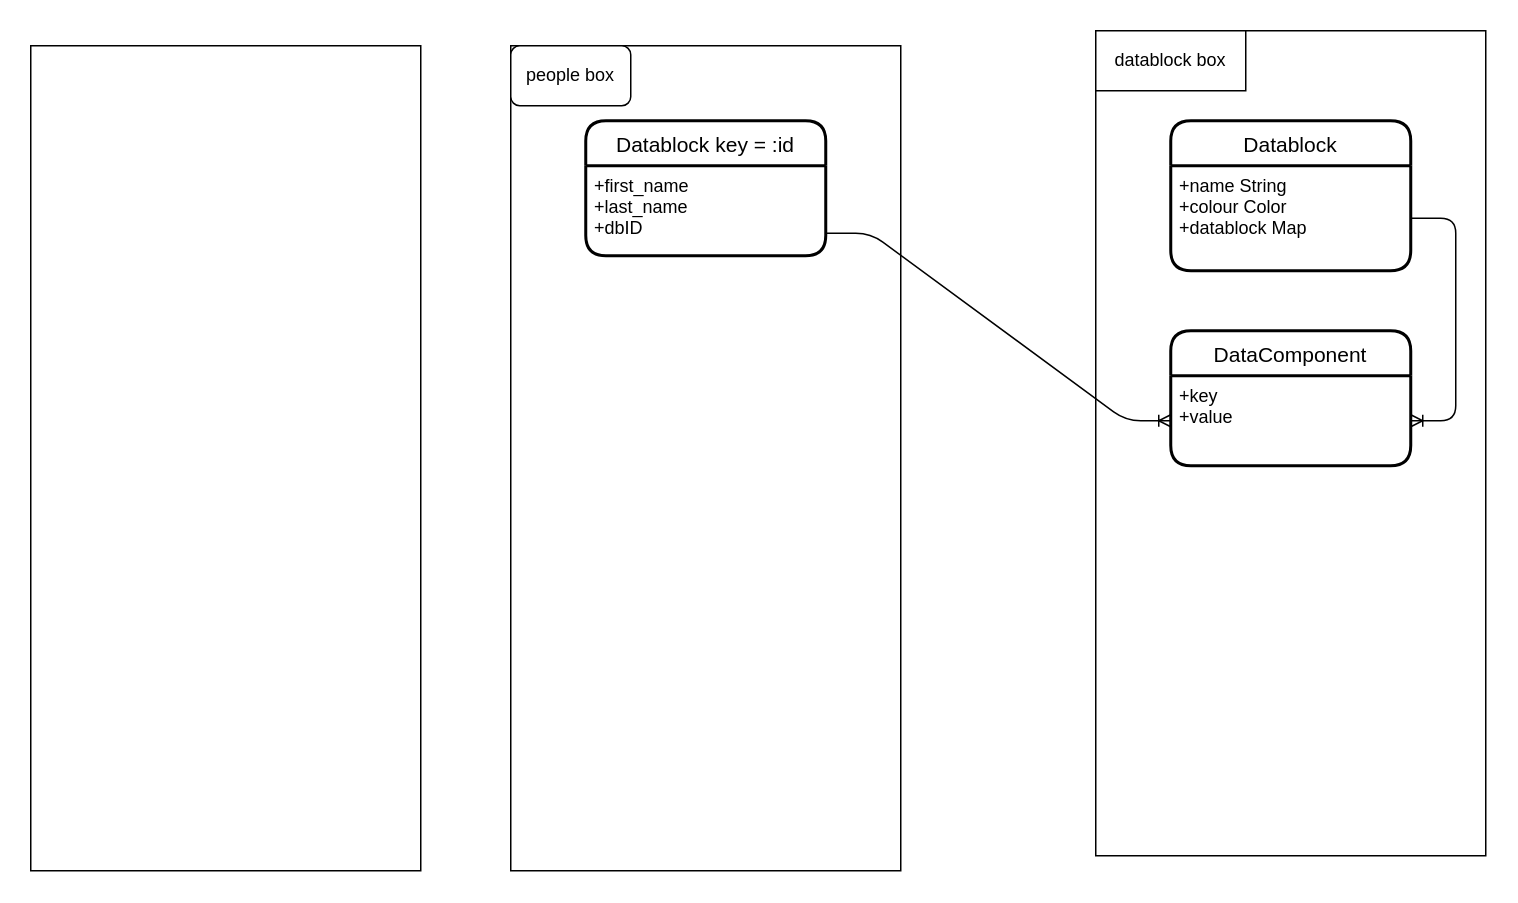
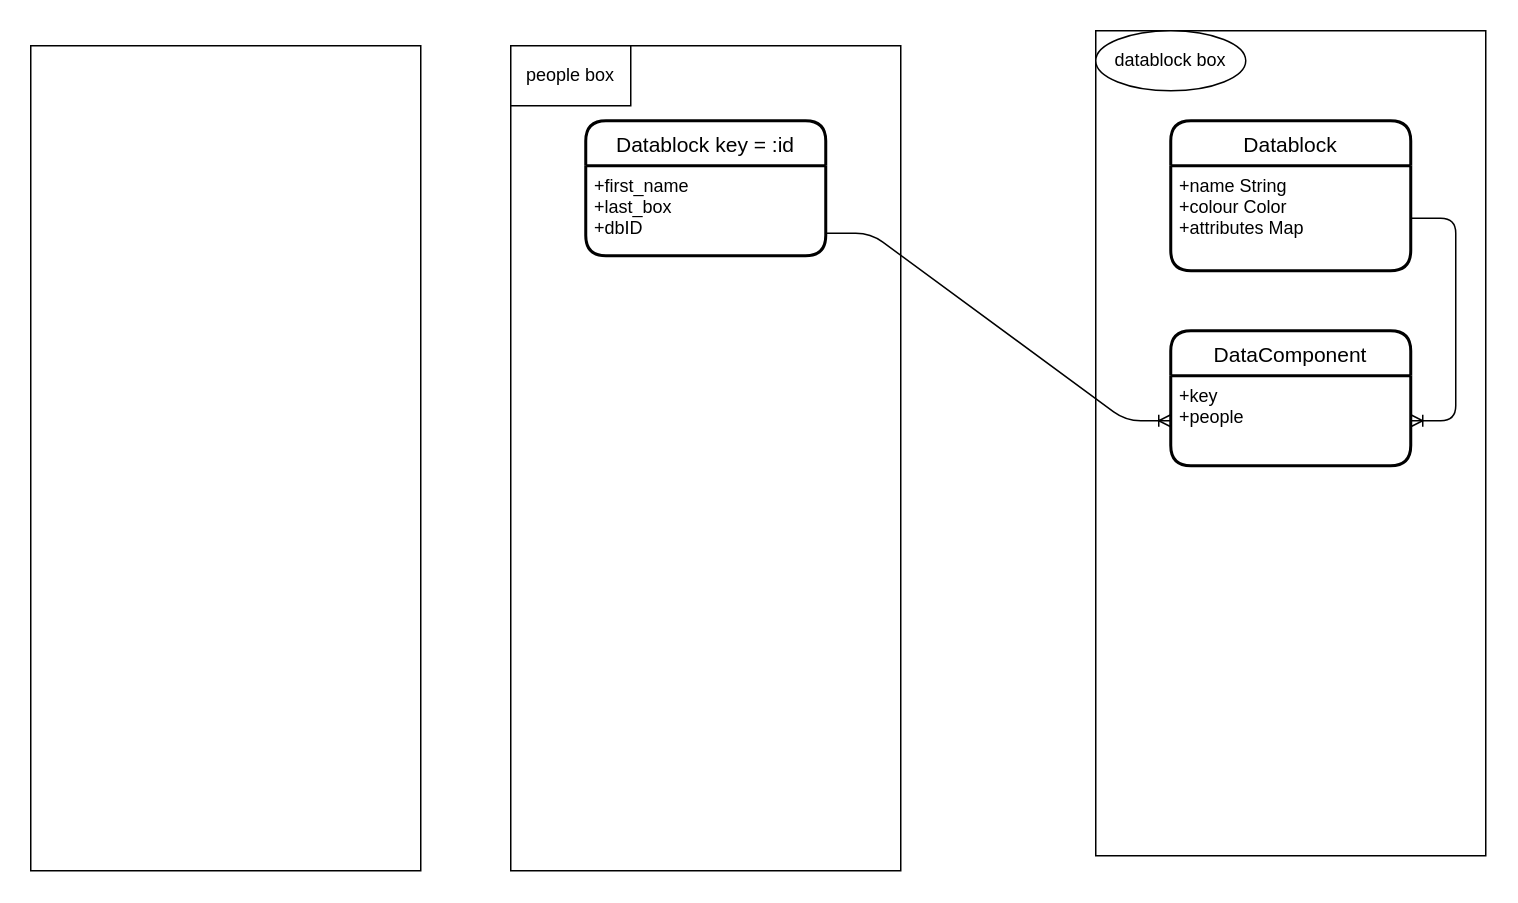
- <mxCell id="5" value="datablock box" style="rounded=0;whiteSpace=wrap;html=1;" parent="1" vertex="1"><mxGeometry x="730" y="20" width="100" height="40" as="geometry" /></mxCell>
+ <mxCell id="5" value="datablock box" style="ellipse;whiteSpace=wrap;html=1;" parent="1" vertex="1"><mxGeometry x="730" y="20" width="100" height="40" as="geometry" /></mxCell>
- <mxCell id="4" value="people box" style="whiteSpace=wrap;html=1;rounded=1;" parent="1" vertex="1"><mxGeometry x="340" y="30" width="80" height="40" as="geometry" /></mxCell>
+ <mxCell id="4" value="people box" style="rounded=0;whiteSpace=wrap;html=1;" parent="1" vertex="1"><mxGeometry x="340" y="30" width="80" height="40" as="geometry" /></mxCell>
- <mxCell id="9" value="+first_name&#10;+last_name&#10;+dbID" style="align=left;strokeColor=none;fillColor=none;spacingLeft=4;fontSize=12;verticalAlign=top;resizable=0;rotatable=0;part=1;" parent="8" vertex="1"><mxGeometry y="30" width="160" height="60" as="geometry" /></mxCell>
+ <mxCell id="9" value="+first_name&#10;+last_box&#10;+dbID" style="align=left;strokeColor=none;fillColor=none;spacingLeft=4;fontSize=12;verticalAlign=top;resizable=0;rotatable=0;part=1;" parent="8" vertex="1"><mxGeometry y="30" width="160" height="60" as="geometry" /></mxCell>
- <mxCell id="7" value="+name String&#10;+colour Color&#10;+datablock Map" style="align=left;strokeColor=none;fillColor=none;spacingLeft=4;fontSize=12;verticalAlign=top;resizable=0;rotatable=0;part=1;" parent="6" vertex="1"><mxGeometry y="30" width="160" height="70" as="geometry" /></mxCell>
+ <mxCell id="7" value="+name String&#10;+colour Color&#10;+attributes Map" style="align=left;strokeColor=none;fillColor=none;spacingLeft=4;fontSize=12;verticalAlign=top;resizable=0;rotatable=0;part=1;" parent="6" vertex="1"><mxGeometry y="30" width="160" height="70" as="geometry" /></mxCell>
- <mxCell id="11" value="+key&#10;+value" style="align=left;strokeColor=none;fillColor=none;spacingLeft=4;fontSize=12;verticalAlign=top;resizable=0;rotatable=0;part=1;" parent="10" vertex="1"><mxGeometry y="30" width="160" height="60" as="geometry" /></mxCell>
+ <mxCell id="11" value="+key&#10;+people" style="align=left;strokeColor=none;fillColor=none;spacingLeft=4;fontSize=12;verticalAlign=top;resizable=0;rotatable=0;part=1;" parent="10" vertex="1"><mxGeometry y="30" width="160" height="60" as="geometry" /></mxCell>
